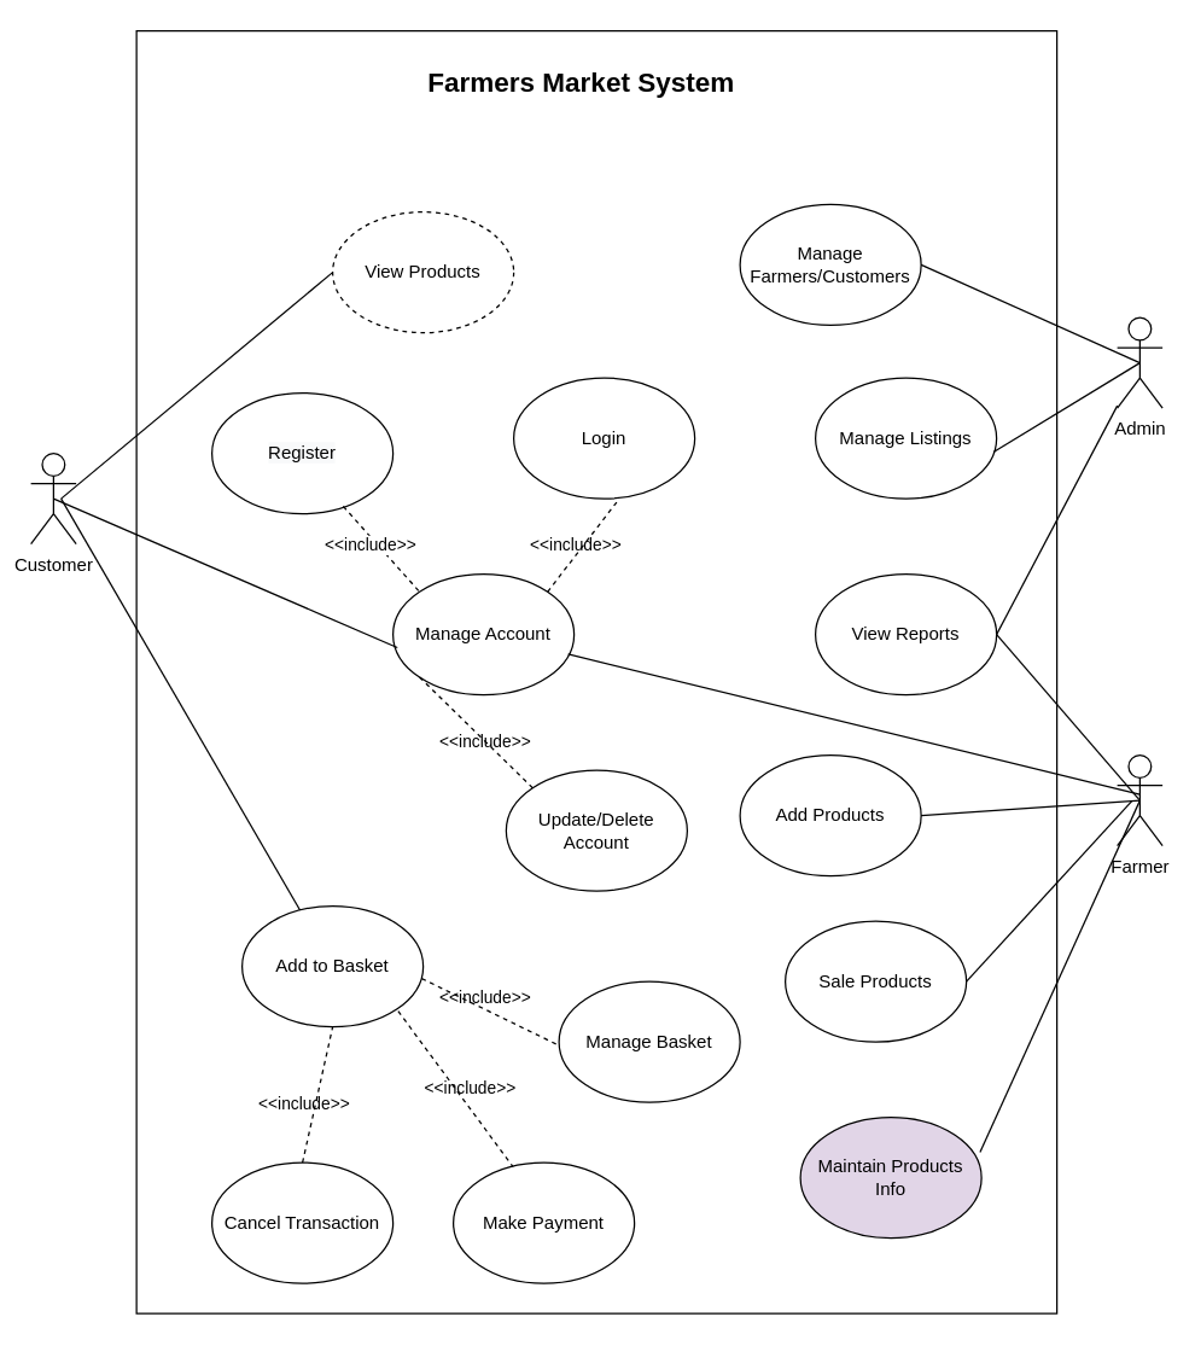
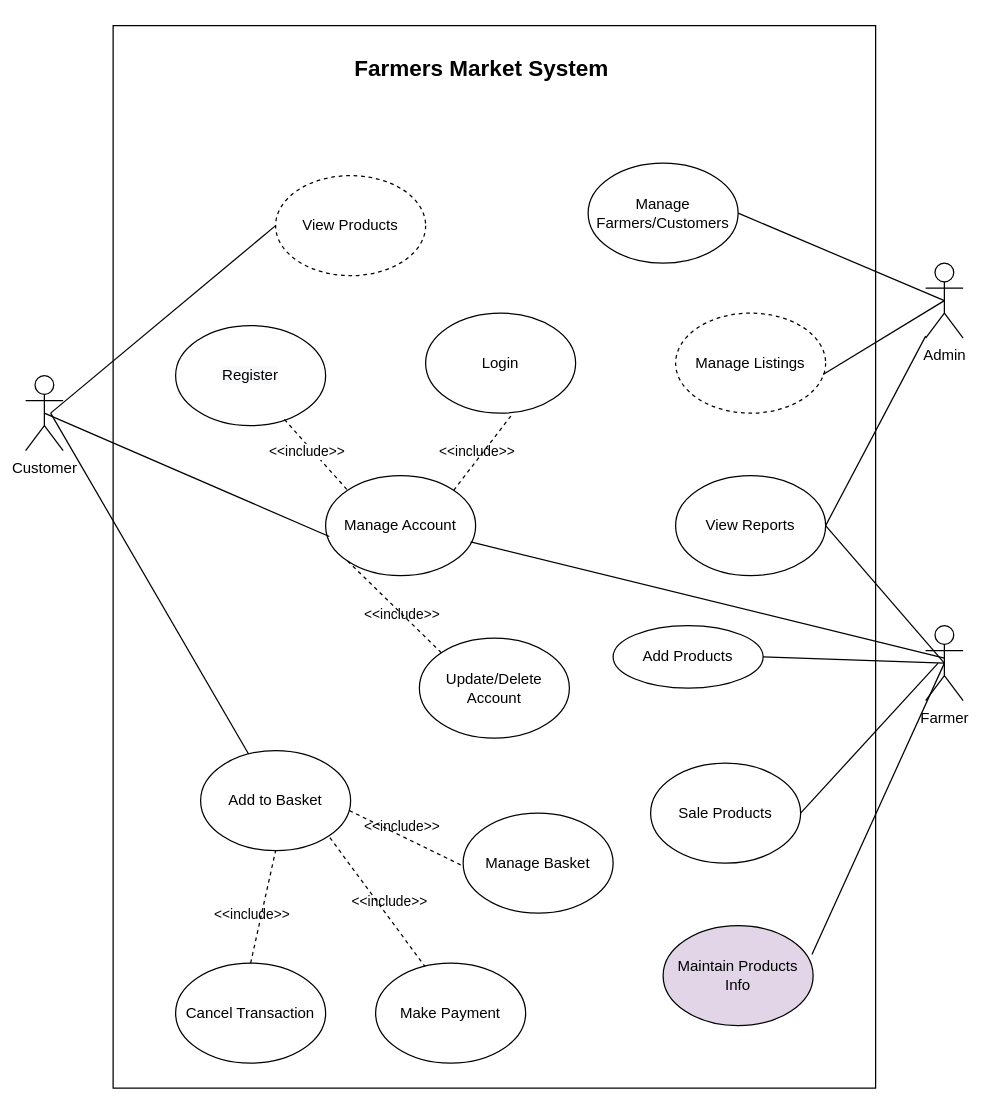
- <mxCell id="13" value="Manage Farmers/Customers" style="ellipse;whiteSpace=wrap;html=1;" vertex="1" parent="1"><mxGeometry x="490" y="135" width="120" height="80" as="geometry" /></mxCell>
+ <mxCell id="13" value="Manage Farmers/Customers" style="ellipse;whiteSpace=wrap;html=1;" vertex="1" parent="1"><mxGeometry x="470" y="130" width="120" height="80" as="geometry" /></mxCell>
- <mxCell id="11" value="Manage Listings" style="ellipse;whiteSpace=wrap;html=1;" vertex="1" parent="1"><mxGeometry x="540" y="250" width="120" height="80" as="geometry" /></mxCell>
+ <mxCell id="11" value="Manage Listings" style="ellipse;whiteSpace=wrap;html=1;dashed=1;" vertex="1" parent="1"><mxGeometry x="540" y="250" width="120" height="80" as="geometry" /></mxCell>
- <mxCell id="19" value="Add Products" style="ellipse;whiteSpace=wrap;html=1;" vertex="1" parent="1"><mxGeometry x="490" y="500" width="120" height="80" as="geometry" /></mxCell>
+ <mxCell id="19" value="Add Products" style="ellipse;whiteSpace=wrap;html=1;" vertex="1" parent="1"><mxGeometry x="490" y="500" width="120" height="50" as="geometry" /></mxCell>
